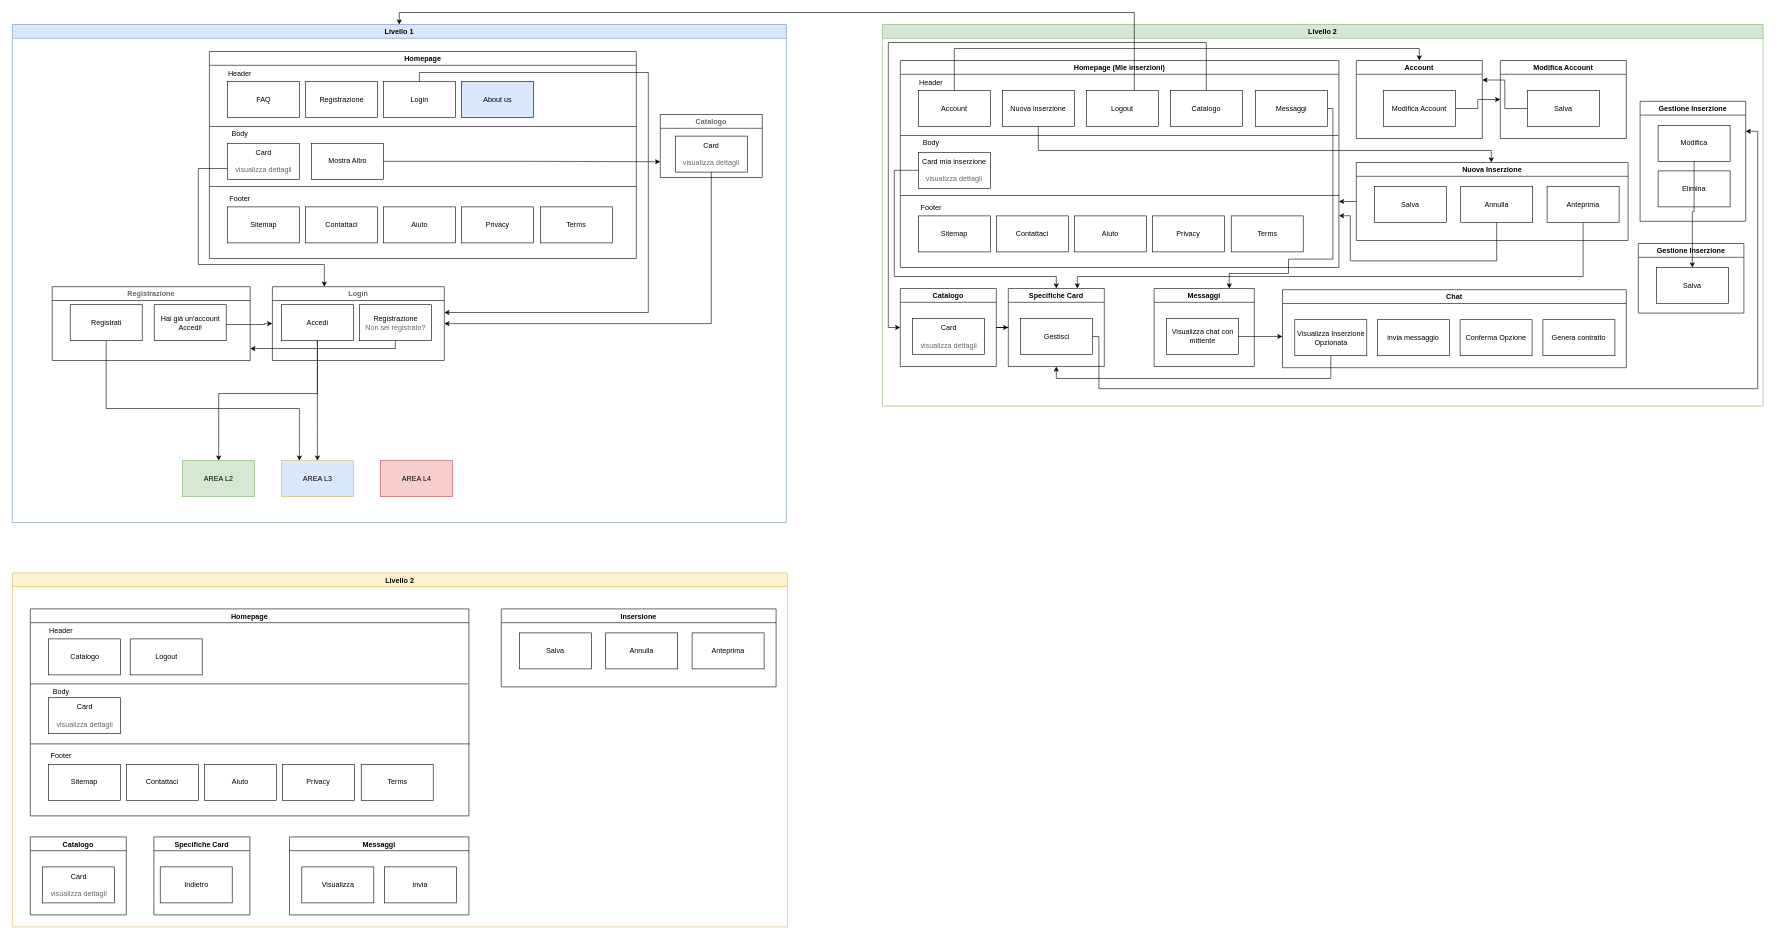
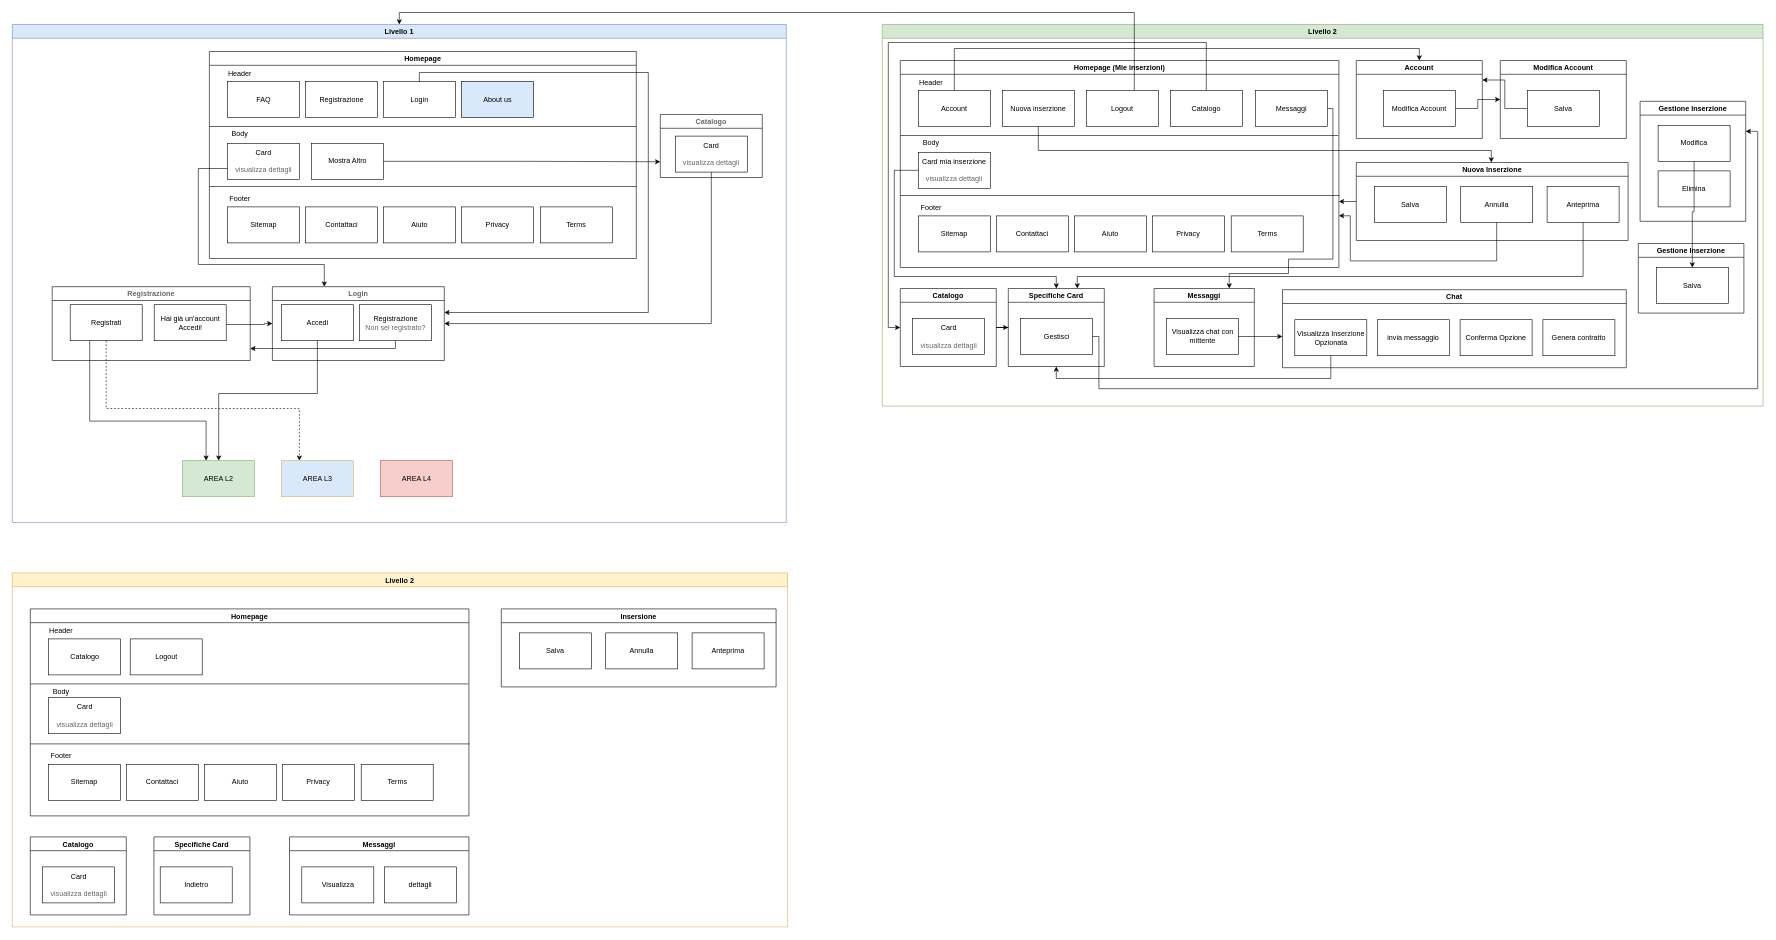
- <mxCell id="34" style="edgeStyle=orthogonalEdgeStyle;rounded=0;orthogonalLoop=1;jettySize=auto;html=1;entryX=0.25;entryY=0;entryDx=0;entryDy=0;" edge="1" parent="2" source="27" target="31"><mxGeometry relative="1" as="geometry"><Array as="points"><mxPoint x="157" y="640" /><mxPoint x="479" y="640" /></Array></mxGeometry></mxCell>
+ <mxCell id="34" style="edgeStyle=orthogonalEdgeStyle;rounded=0;orthogonalLoop=1;jettySize=auto;html=1;entryX=0.25;entryY=0;entryDx=0;entryDy=0;dashed=1;" edge="1" parent="2" source="27" target="31"><mxGeometry relative="1" as="geometry"><Array as="points"><mxPoint x="157" y="640" /><mxPoint x="479" y="640" /></Array></mxGeometry></mxCell>
+ <mxCell id="33" style="edgeStyle=orthogonalEdgeStyle;rounded=0;orthogonalLoop=1;jettySize=auto;html=1;" edge="1" parent="2" source="27" target="30"><mxGeometry relative="1" as="geometry"><Array as="points"><mxPoint x="129" y="661" /><mxPoint x="323" y="661" /></Array></mxGeometry></mxCell>
- <mxCell id="35" style="edgeStyle=orthogonalEdgeStyle;rounded=0;orthogonalLoop=1;jettySize=auto;html=1;" edge="1" parent="2" source="22" target="31"><mxGeometry relative="1" as="geometry"><Array as="points"><mxPoint x="509" y="677" /><mxPoint x="509" y="677" /></Array></mxGeometry></mxCell>
- <mxCell id="119" value="invia" style="rounded=0;whiteSpace=wrap;html=1;" vertex="1" parent="117"><mxGeometry x="158" y="50" width="120" height="60" as="geometry" /></mxCell>
+ <mxCell id="119" value="dettagli" style="rounded=0;whiteSpace=wrap;html=1;" vertex="1" parent="117"><mxGeometry x="158" y="50" width="120" height="60" as="geometry" /></mxCell>
